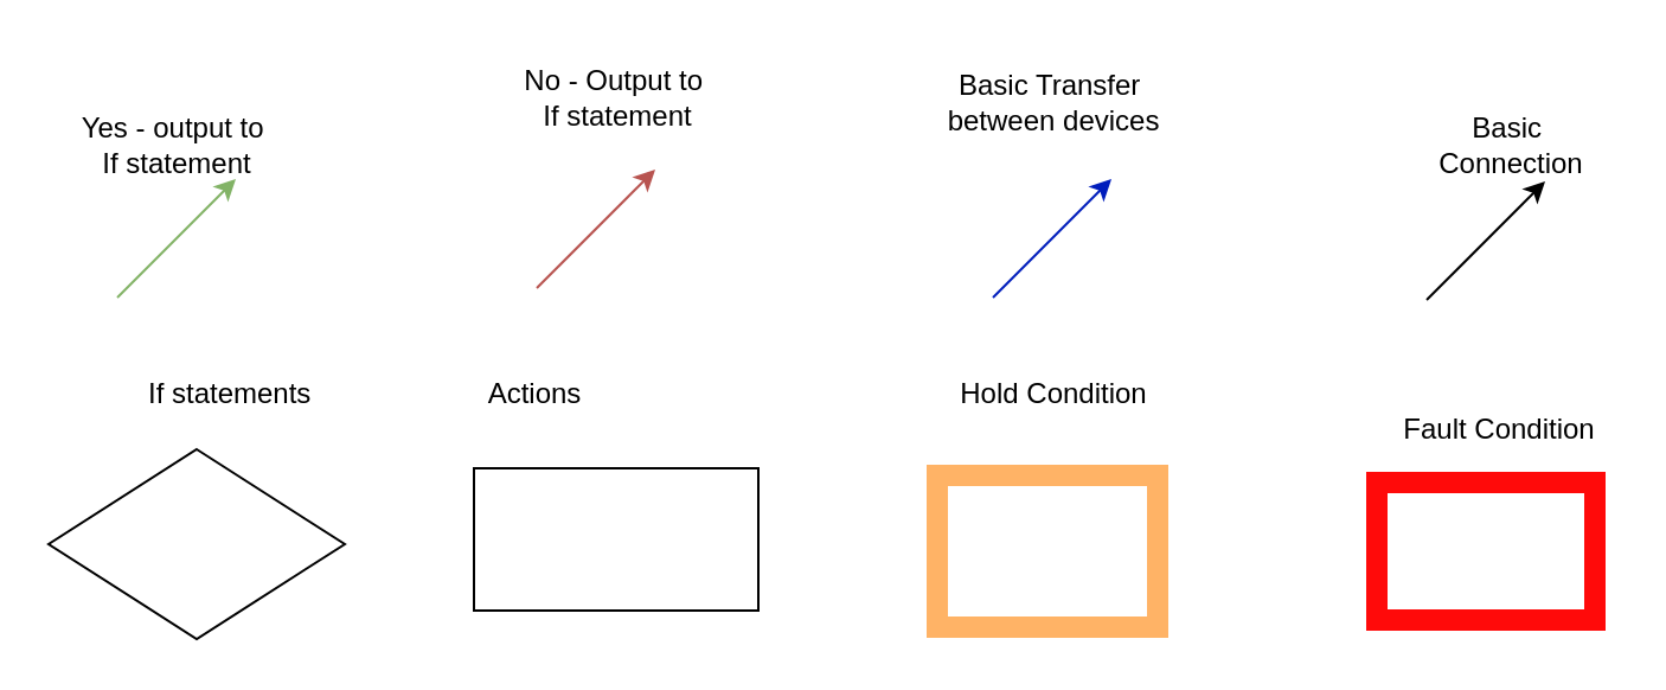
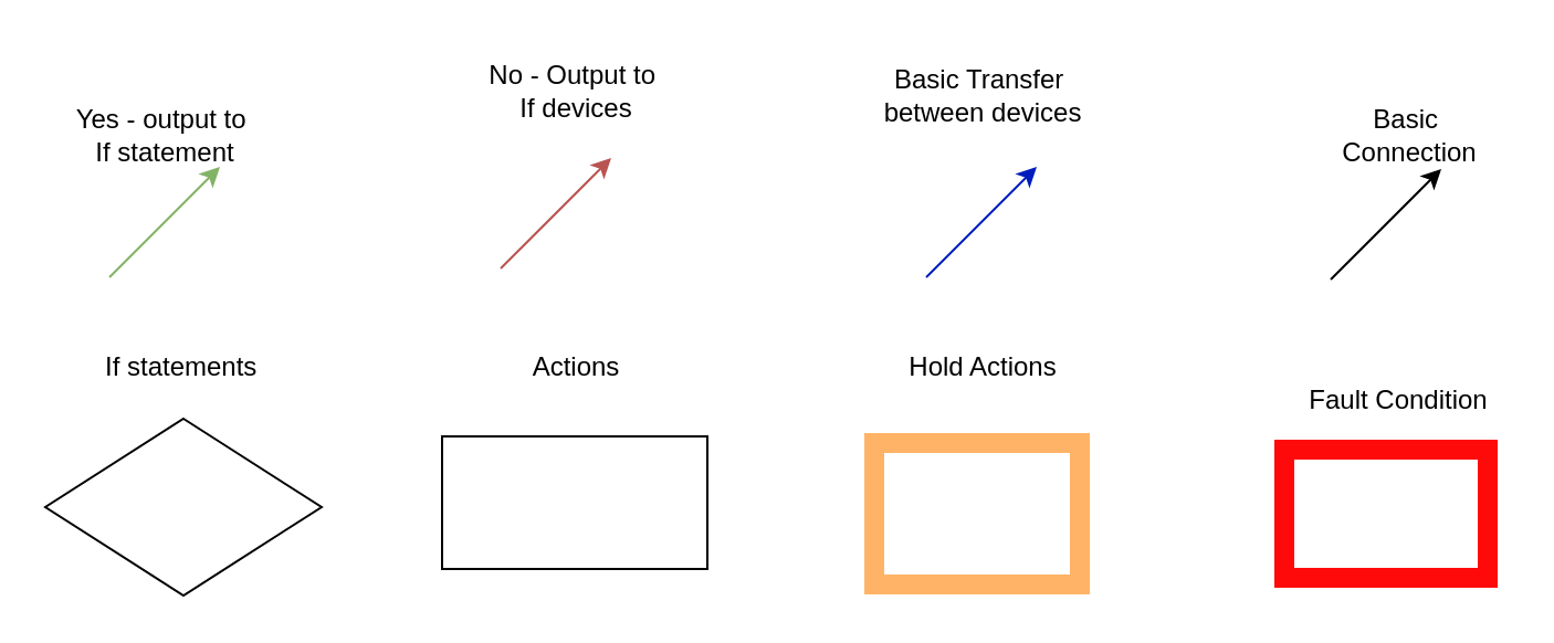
- <mxCell id="7" value="No - Output to&amp;nbsp;&lt;div&gt;I&lt;span style=&quot;background-color: initial;&quot;&gt;f statement&lt;/span&gt;&lt;/div&gt;" style="text;html=1;align=center;verticalAlign=middle;resizable=0;points=[];autosize=1;strokeColor=none;fillColor=none;" parent="1" vertex="1"><mxGeometry x="211" y="20" width="97" height="41" as="geometry" /></mxCell>
+ <mxCell id="7" value="No - Output to&amp;nbsp;&lt;div&gt;I&lt;span style=&quot;background-color: initial;&quot;&gt;f devices&lt;/span&gt;&lt;/div&gt;" style="text;html=1;align=center;verticalAlign=middle;resizable=0;points=[];autosize=1;strokeColor=none;fillColor=none;" parent="1" vertex="1"><mxGeometry x="211" y="20" width="97" height="41" as="geometry" /></mxCell>
- <mxCell id="10" value="If statements&amp;nbsp;" style="text;html=1;align=center;verticalAlign=middle;resizable=0;points=[];autosize=1;strokeColor=none;fillColor=none;" parent="1" vertex="1"><mxGeometry x="53" y="153" width="90" height="26" as="geometry" /></mxCell>
+ <mxCell id="10" value="If statements&amp;nbsp;" style="text;html=1;align=center;verticalAlign=middle;resizable=0;points=[];autosize=1;strokeColor=none;fillColor=none;" parent="1" vertex="1"><mxGeometry x="38" y="153" width="90" height="26" as="geometry" /></mxCell>
- <mxCell id="12" value="Actions" style="text;html=1;align=center;verticalAlign=middle;resizable=0;points=[];autosize=1;strokeColor=none;fillColor=none;" parent="1" vertex="1"><mxGeometry x="196.5" y="153" width="57" height="26" as="geometry" /></mxCell>
+ <mxCell id="12" value="Actions" style="text;html=1;align=center;verticalAlign=middle;resizable=0;points=[];autosize=1;strokeColor=none;fillColor=none;" parent="1" vertex="1"><mxGeometry x="231.5" y="153" width="57" height="26" as="geometry" /></mxCell>
- <mxCell id="16" value="Hold Condition" style="text;html=1;align=center;verticalAlign=middle;resizable=0;points=[];autosize=1;strokeColor=none;fillColor=none;" parent="1" vertex="1"><mxGeometry x="395" y="153" width="97" height="26" as="geometry" /></mxCell>
+ <mxCell id="16" value="Hold Actions" style="text;html=1;align=center;verticalAlign=middle;resizable=0;points=[];autosize=1;strokeColor=none;fillColor=none;" parent="1" vertex="1"><mxGeometry x="395" y="153" width="97" height="26" as="geometry" /></mxCell>
